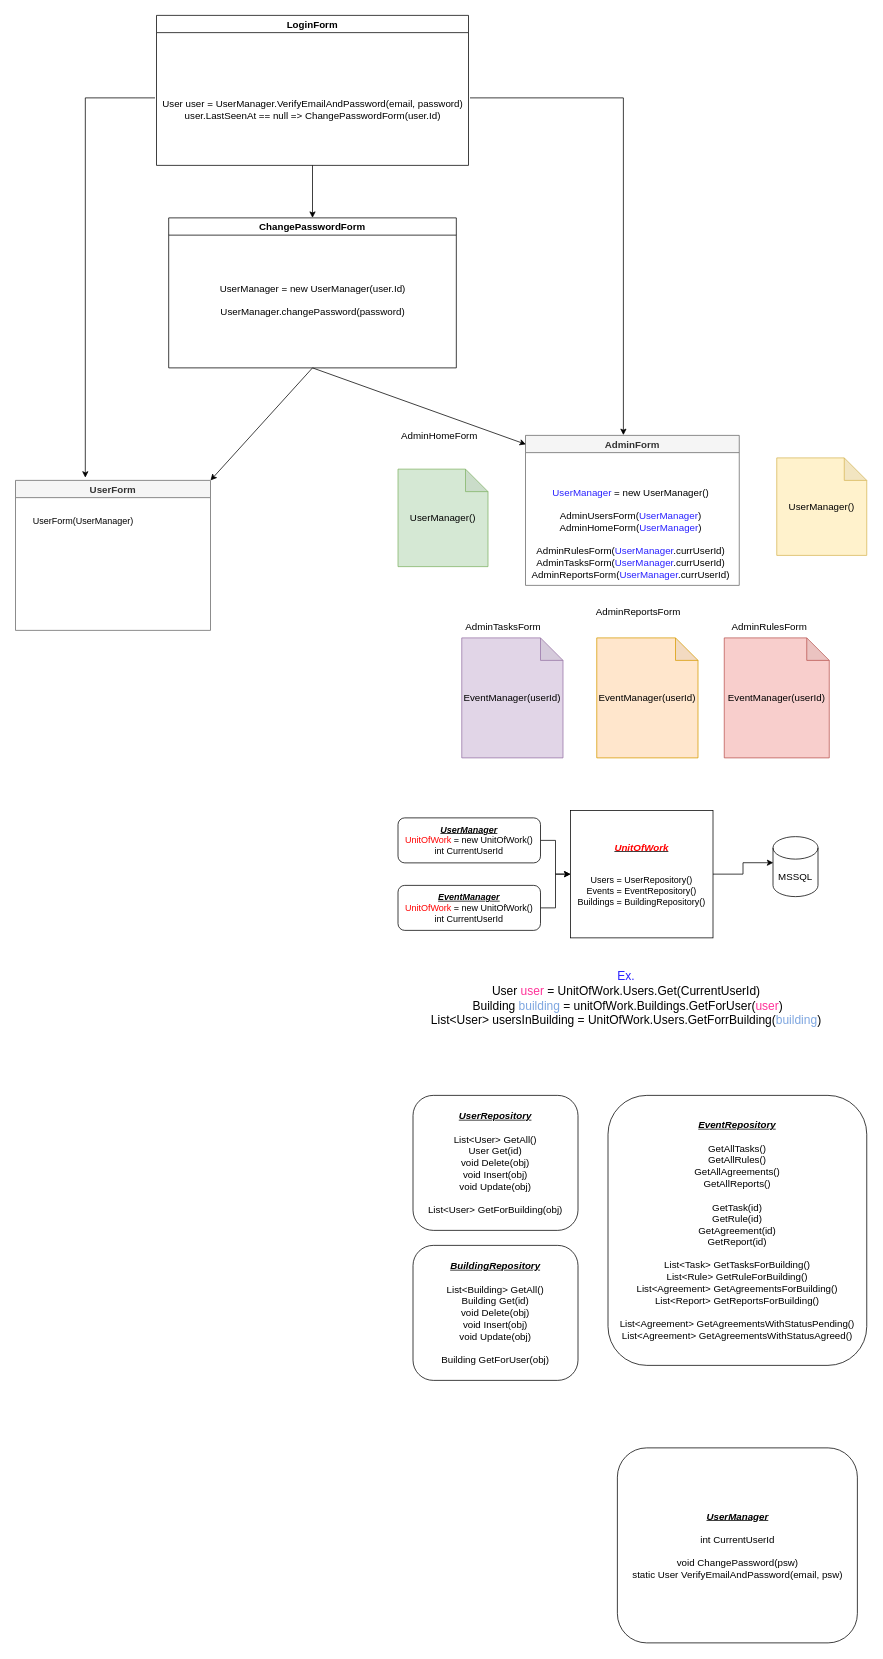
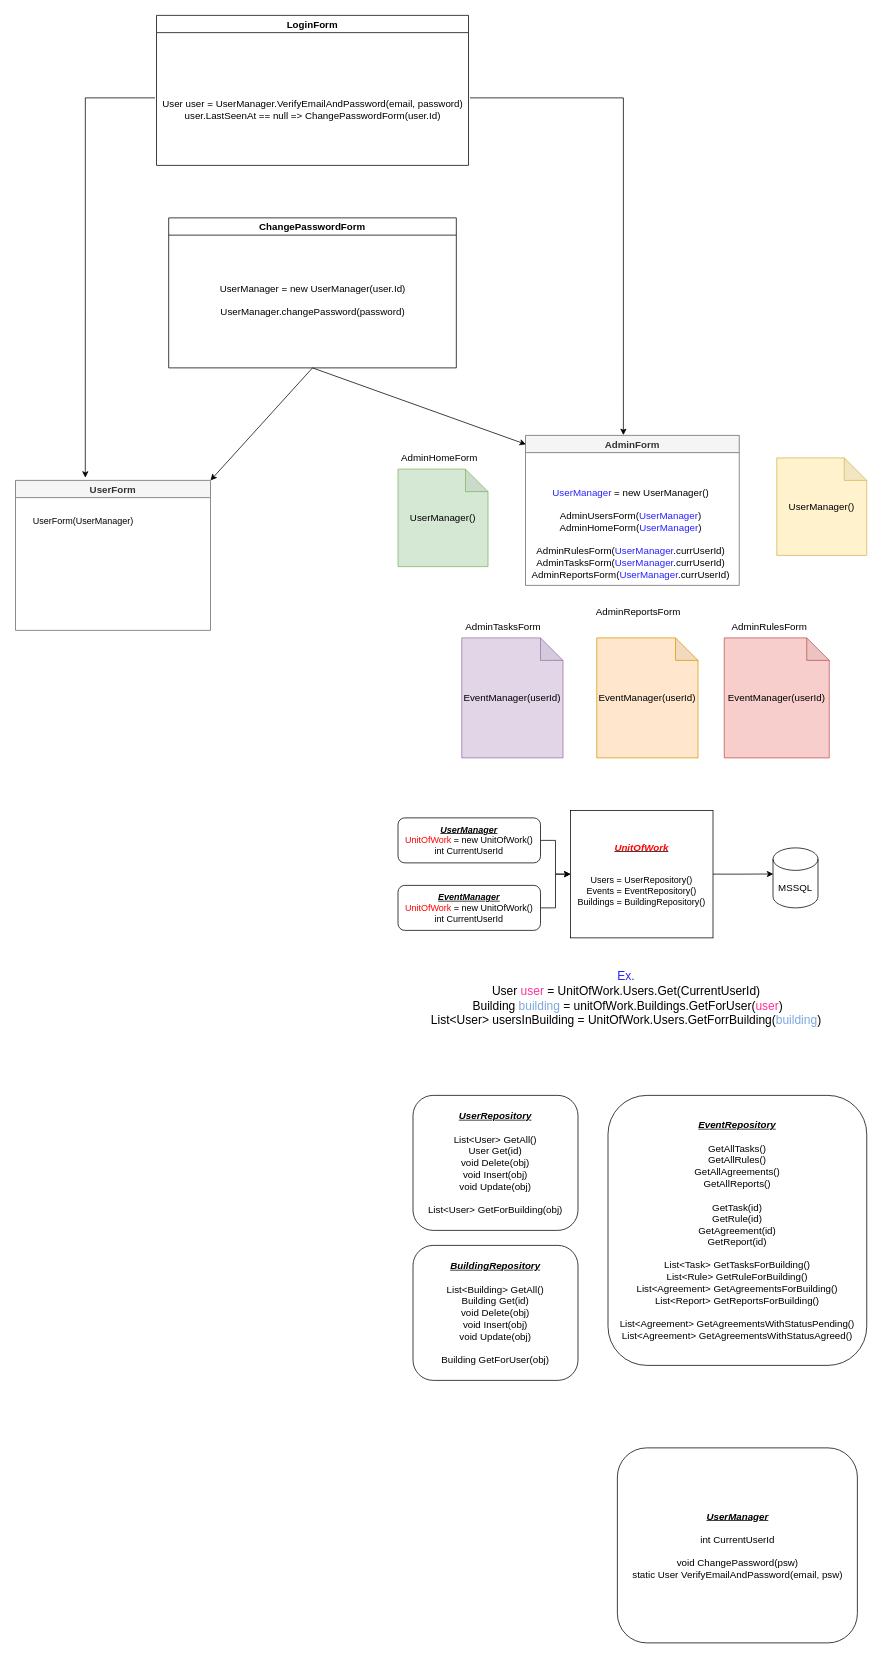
- <mxCell id="21" style="edgeStyle=orthogonalEdgeStyle;rounded=0;orthogonalLoop=1;jettySize=auto;html=1;entryX=0.5;entryY=0;entryDx=0;entryDy=0;fontSize=13;fontColor=#2921FF;" parent="1" source="22" target="24" edge="1"><mxGeometry relative="1" as="geometry" /></mxCell>
- <mxCell id="28" value="AdminHomeForm" style="text;html=1;align=center;verticalAlign=middle;resizable=0;points=[];autosize=1;strokeColor=none;fillColor=none;fontSize=13;" parent="1" vertex="1"><mxGeometry x="520" y="565" width="130" height="30" as="geometry" /></mxCell>
+ <mxCell id="28" value="AdminHomeForm" style="text;html=1;align=center;verticalAlign=middle;resizable=0;points=[];autosize=1;strokeColor=none;fillColor=none;fontSize=13;" parent="1" vertex="1"><mxGeometry x="520" y="595" width="130" height="30" as="geometry" /></mxCell>
- <mxCell id="8" value="MSSQL" style="shape=cylinder3;whiteSpace=wrap;html=1;boundedLbl=1;backgroundOutline=1;size=15;fontSize=13;" parent="1" vertex="1"><mxGeometry x="1030" y="1115" width="60" height="80" as="geometry" /></mxCell>
+ <mxCell id="8" value="MSSQL" style="shape=cylinder3;whiteSpace=wrap;html=1;boundedLbl=1;backgroundOutline=1;size=15;fontSize=13;" parent="1" vertex="1"><mxGeometry x="1030" y="1130" width="60" height="80" as="geometry" /></mxCell>
